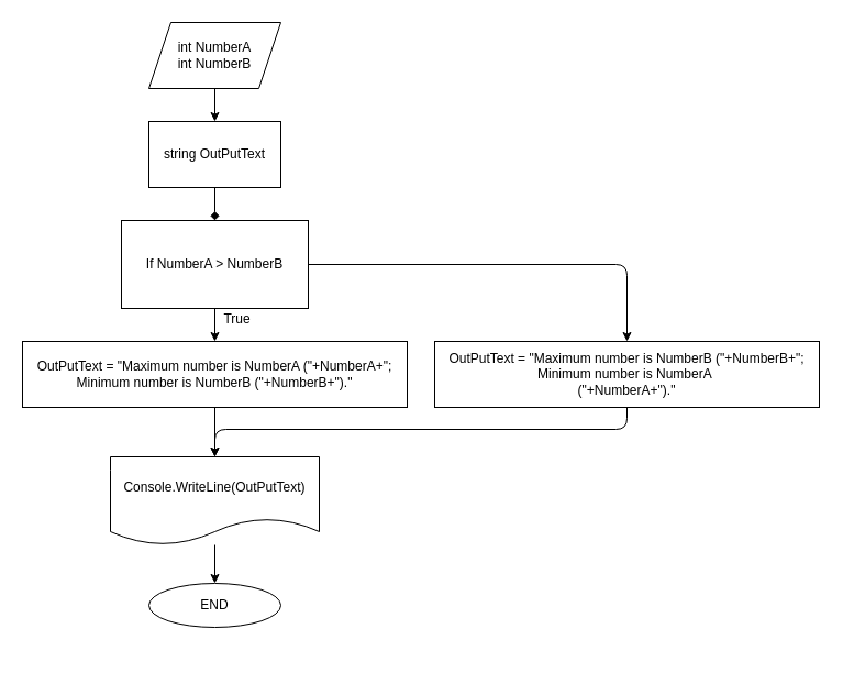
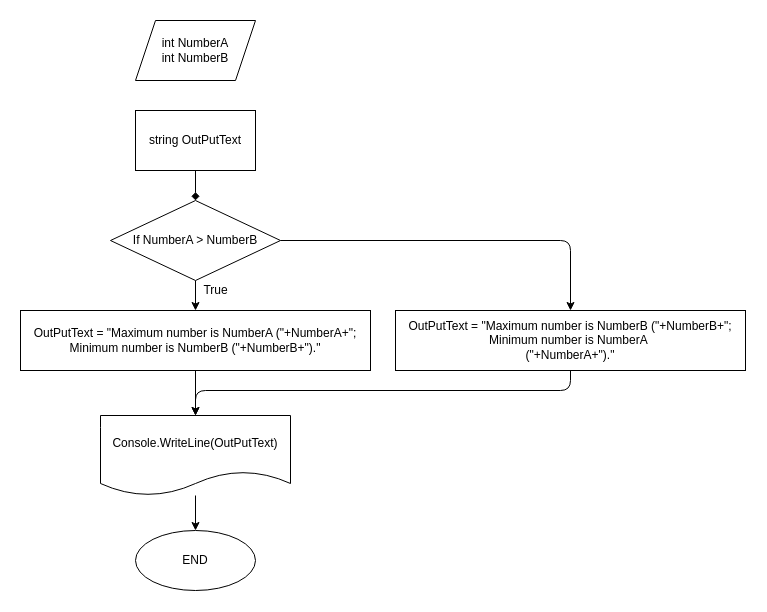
- <mxCell id="2" value="" style="edgeStyle=none;html=1;" parent="1" source="3" target="5" edge="1"><mxGeometry relative="1" as="geometry" /></mxCell>
- <mxCell id="8" value="If NumberA &amp;gt; NumberB" style="whiteSpace=wrap;html=1;rounded=0;" parent="1" vertex="1"><mxGeometry x="110" y="200" width="170" height="80" as="geometry" /></mxCell>
+ <mxCell id="8" value="If NumberA &amp;gt; NumberB" style="rhombus;whiteSpace=wrap;html=1;" parent="1" vertex="1"><mxGeometry x="110" y="200" width="170" height="80" as="geometry" /></mxCell>
- <mxCell id="16" value="END" style="ellipse;whiteSpace=wrap;html=1;" vertex="1" parent="1"><mxGeometry x="135" y="530" width="120" height="40" as="geometry" /></mxCell>
+ <mxCell id="16" value="END" style="ellipse;whiteSpace=wrap;html=1;" vertex="1" parent="1"><mxGeometry x="135" y="530" width="120" height="60" as="geometry" /></mxCell>
